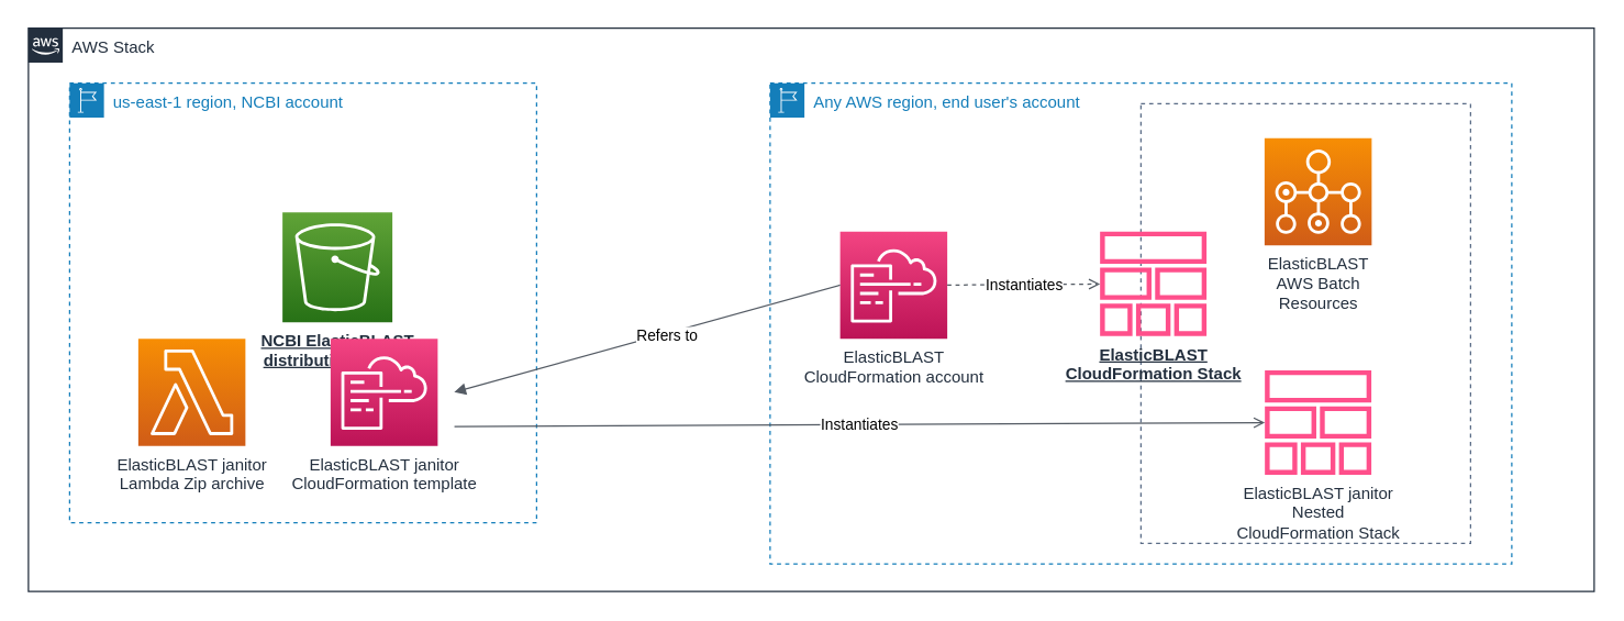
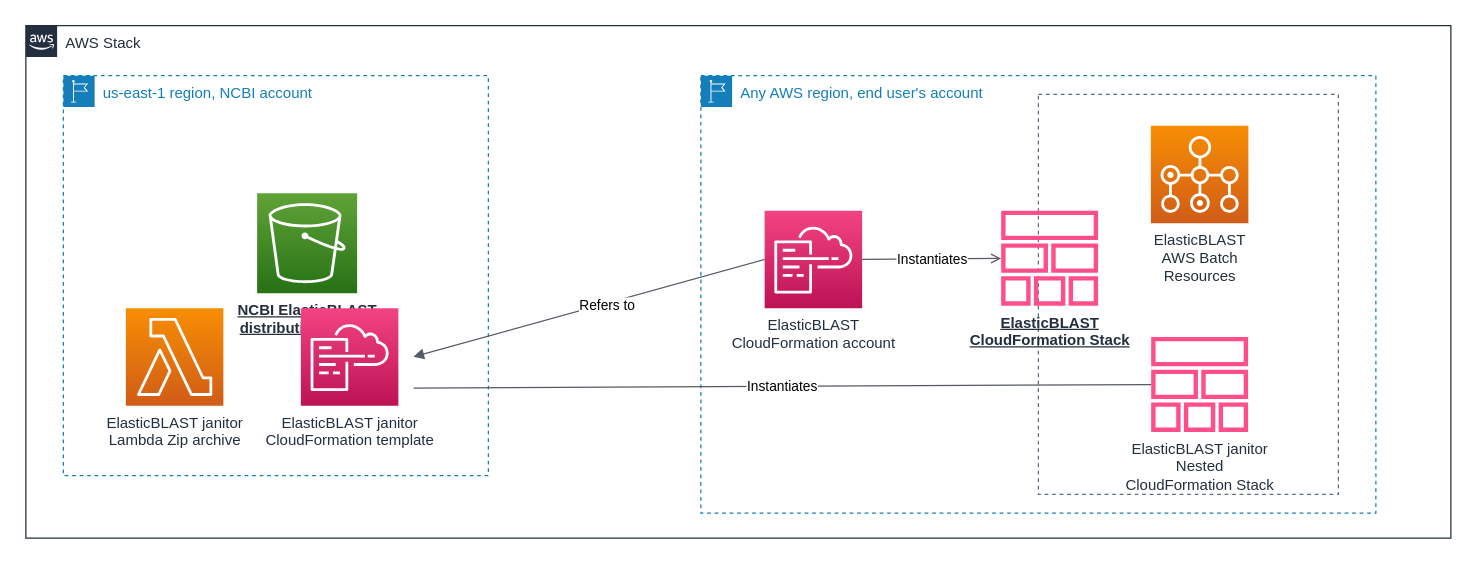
- <mxCell id="14" value="Instantiates" style="html=1;endArrow=open;elbow=vertical;startArrow=none;endFill=0;strokeColor=#545B64;rounded=0;exitX=1;exitY=0.5;exitDx=0;exitDy=0;exitPerimeter=0;dashed=1;" edge="1" parent="1" source="11" target="15"><mxGeometry width="100" relative="1" as="geometry"><mxPoint x="710" y="297.55" as="sourcePoint" /><mxPoint x="1000.069" y="190.005" as="targetPoint" /></mxGeometry></mxCell>
+ <mxCell id="14" value="Instantiates" style="html=1;endArrow=open;elbow=vertical;startArrow=none;endFill=0;strokeColor=#545B64;rounded=0;exitX=1;exitY=0.5;exitDx=0;exitDy=0;exitPerimeter=0;" edge="1" parent="1" source="11" target="15"><mxGeometry width="100" relative="1" as="geometry"><mxPoint x="710" y="297.55" as="sourcePoint" /><mxPoint x="1000.069" y="190.005" as="targetPoint" /></mxGeometry></mxCell>
- <mxCell id="10" value="Instantiates" style="html=1;endArrow=open;elbow=vertical;startArrow=none;endFill=0;strokeColor=#545B64;rounded=0;exitX=0.824;exitY=0.781;exitDx=0;exitDy=0;exitPerimeter=0;" parent="1" target="9" edge="1" source="5"><mxGeometry width="100" relative="1" as="geometry"><mxPoint x="330" y="284.5" as="sourcePoint" /><mxPoint x="430" y="284.5" as="targetPoint" /></mxGeometry></mxCell>
+ <mxCell id="10" value="Instantiates" style="html=1;endArrow=none;elbow=vertical;startArrow=none;endFill=0;strokeColor=#545B64;rounded=0;exitX=0.824;exitY=0.781;exitDx=0;exitDy=0;exitPerimeter=0;" parent="1" target="9" edge="1" source="5"><mxGeometry width="100" relative="1" as="geometry"><mxPoint x="330" y="284.5" as="sourcePoint" /><mxPoint x="430" y="284.5" as="targetPoint" /></mxGeometry></mxCell>
